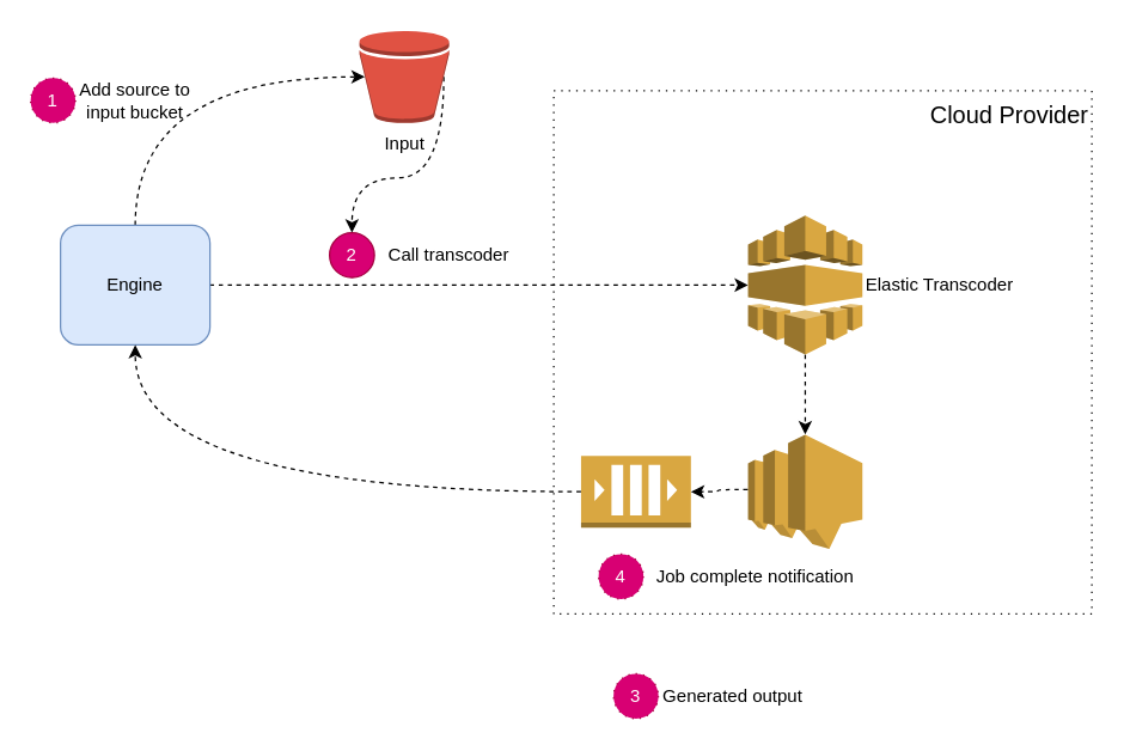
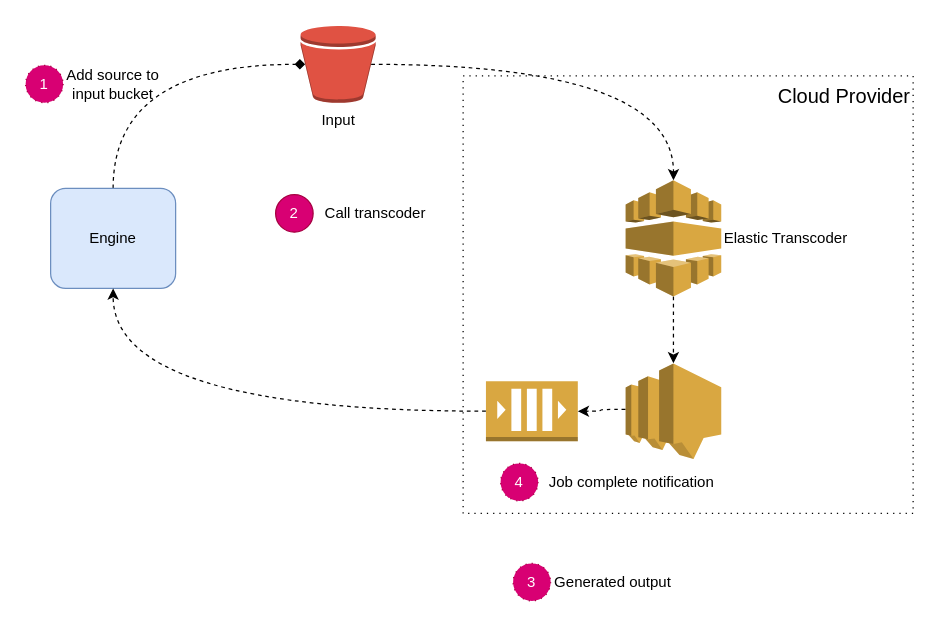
- <mxCell id="4" style="edgeStyle=orthogonalEdgeStyle;curved=1;rounded=0;orthogonalLoop=1;jettySize=auto;html=1;exitX=0.5;exitY=0;exitDx=0;exitDy=0;entryX=0.06;entryY=0.5;entryDx=0;entryDy=0;entryPerimeter=0;dashed=1;" edge="1" parent="1" source="5" target="7"><mxGeometry relative="1" as="geometry"><Array as="points"><mxPoint x="90" y="51" /></Array></mxGeometry></mxCell>
+ <mxCell id="4" style="edgeStyle=orthogonalEdgeStyle;curved=1;rounded=0;orthogonalLoop=1;jettySize=auto;html=1;exitX=0.5;exitY=0;exitDx=0;exitDy=0;entryX=0.06;entryY=0.5;entryDx=0;entryDy=0;entryPerimeter=0;dashed=1;endArrow=diamond;" edge="1" parent="1" source="5" target="7"><mxGeometry relative="1" as="geometry"><Array as="points"><mxPoint x="90" y="51" /></Array></mxGeometry></mxCell>
- <mxCell id="6" style="edgeStyle=orthogonalEdgeStyle;curved=1;rounded=0;orthogonalLoop=1;jettySize=auto;html=1;exitX=0.94;exitY=0.5;exitDx=0;exitDy=0;exitPerimeter=0;dashed=1;" edge="1" parent="1" source="7" target="17"><mxGeometry relative="1" as="geometry" /></mxCell>
+ <mxCell id="6" style="edgeStyle=orthogonalEdgeStyle;curved=1;rounded=0;orthogonalLoop=1;jettySize=auto;html=1;exitX=0.94;exitY=0.5;exitDx=0;exitDy=0;exitPerimeter=0;dashed=1;" edge="1" parent="1" source="7" target="9"><mxGeometry relative="1" as="geometry" /></mxCell>
- <mxCell id="3" style="edgeStyle=orthogonalEdgeStyle;curved=1;rounded=0;orthogonalLoop=1;jettySize=auto;html=1;exitX=1;exitY=0.5;exitDx=0;exitDy=0;entryX=0;entryY=0.5;entryDx=0;entryDy=0;entryPerimeter=0;dashed=1;" edge="1" parent="1" source="5" target="9"><mxGeometry relative="1" as="geometry" /></mxCell>
